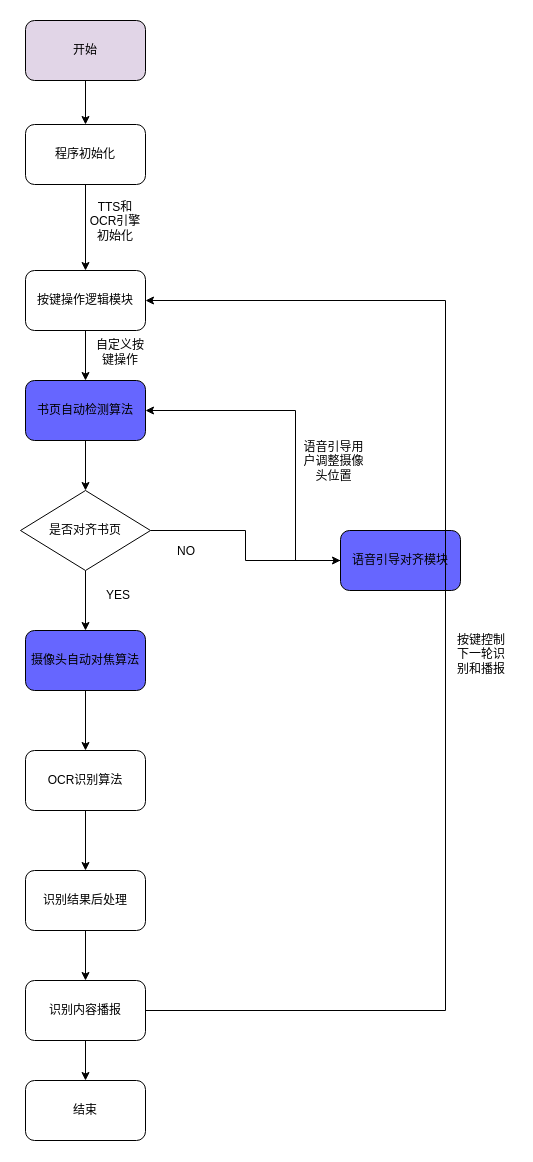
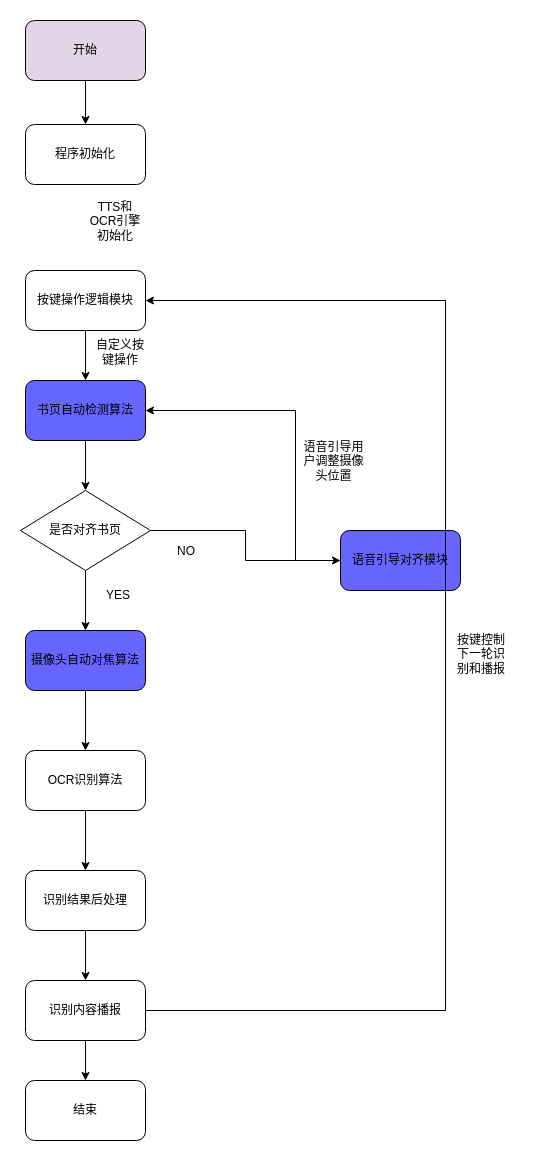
- <mxCell id="4" value="" style="edgeStyle=orthogonalEdgeStyle;rounded=0;orthogonalLoop=1;jettySize=auto;html=1;" edge="1" parent="1" source="5" target="7"><mxGeometry relative="1" as="geometry" /></mxCell>
